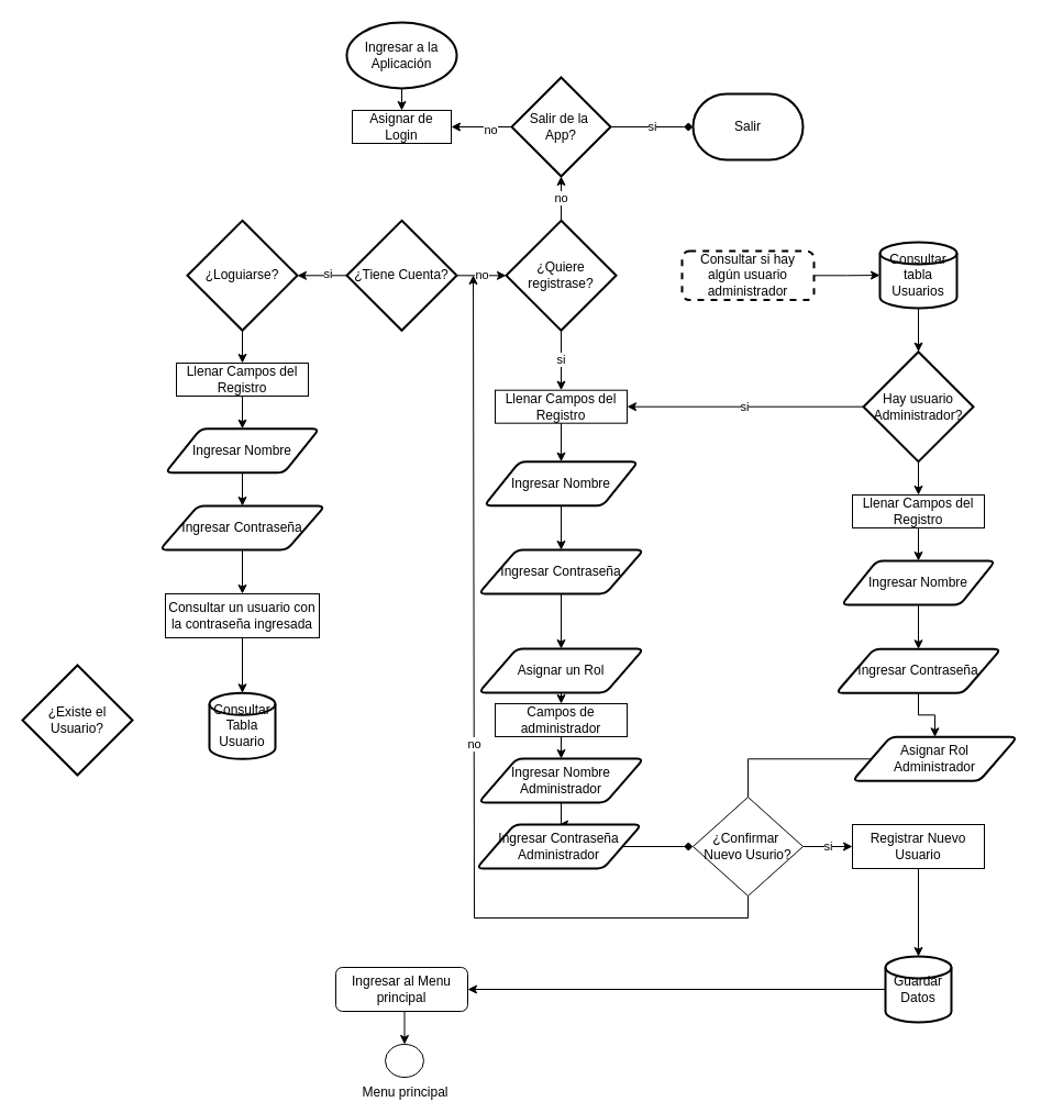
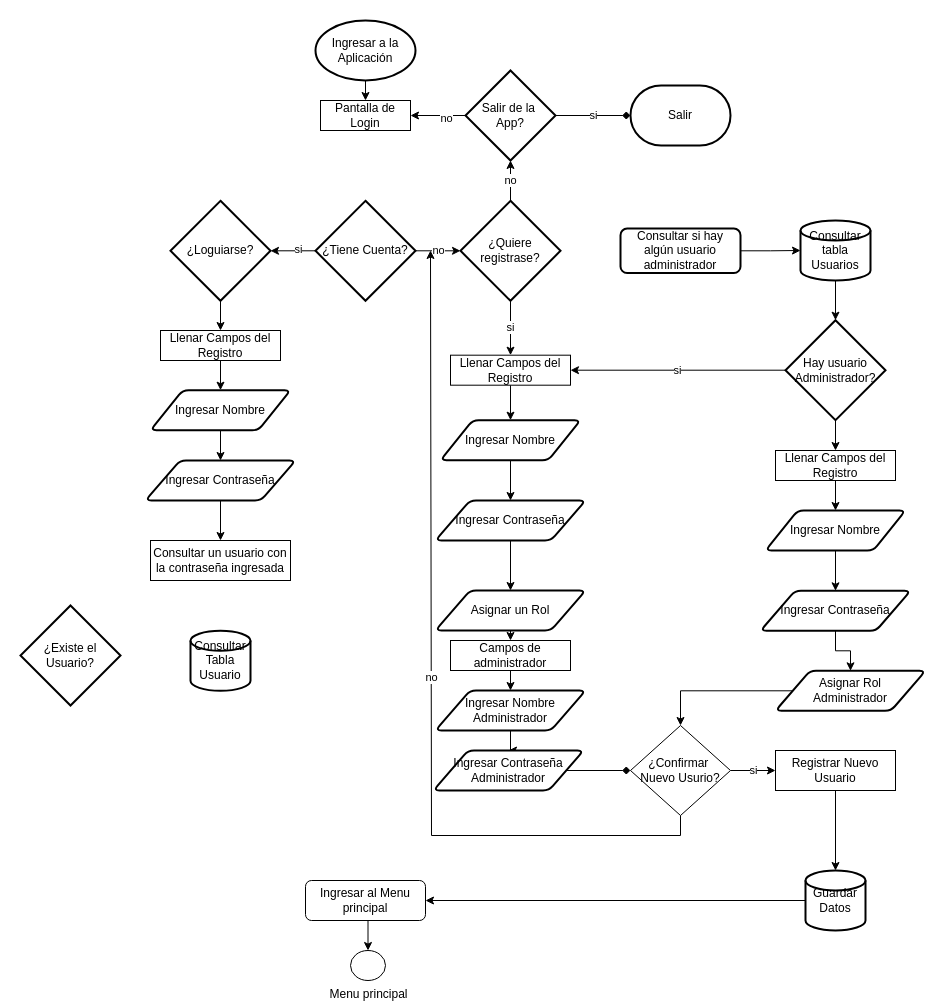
- <mxCell id="19" value="Asignar de Login" style="rounded=0;whiteSpace=wrap;html=1;" parent="1" vertex="1"><mxGeometry x="320" y="100" width="90" height="30" as="geometry" /></mxCell>
+ <mxCell id="19" value="Pantalla de Login" style="rounded=0;whiteSpace=wrap;html=1;" parent="1" vertex="1"><mxGeometry x="320" y="100" width="90" height="30" as="geometry" /></mxCell>
- <mxCell id="20" value="Consultar si hay algún usuario administrador" style="rounded=1;whiteSpace=wrap;html=1;strokeWidth=2;dashed=1;" parent="1" vertex="1"><mxGeometry x="620" y="228.05" width="120" height="44.53" as="geometry" /></mxCell>
+ <mxCell id="20" value="Consultar si hay algún usuario administrador" style="rounded=1;whiteSpace=wrap;html=1;strokeWidth=2;" parent="1" vertex="1"><mxGeometry x="620" y="228.05" width="120" height="44.53" as="geometry" /></mxCell>
- <mxCell id="68" style="edgeStyle=orthogonalEdgeStyle;rounded=0;orthogonalLoop=1;jettySize=auto;html=1;exitX=0.5;exitY=1;exitDx=0;exitDy=0;entryX=0.5;entryY=0;entryDx=0;entryDy=0;entryPerimeter=0;" edge="1" parent="1" source="65" target="66"><mxGeometry relative="1" as="geometry" /></mxCell>
- <mxCell id="47" style="edgeStyle=orthogonalEdgeStyle;rounded=0;orthogonalLoop=1;jettySize=auto;html=1;exitX=0;exitY=0.5;exitDx=0;exitDy=0;entryX=0.5;entryY=0;entryDx=0;entryDy=0;endArrow=none;" parent="1" source="48" target="51" edge="1"><mxGeometry relative="1" as="geometry" /></mxCell>
+ <mxCell id="47" style="edgeStyle=orthogonalEdgeStyle;rounded=0;orthogonalLoop=1;jettySize=auto;html=1;exitX=0;exitY=0.5;exitDx=0;exitDy=0;entryX=0.5;entryY=0;entryDx=0;entryDy=0;" parent="1" source="48" target="51" edge="1"><mxGeometry relative="1" as="geometry" /></mxCell>
